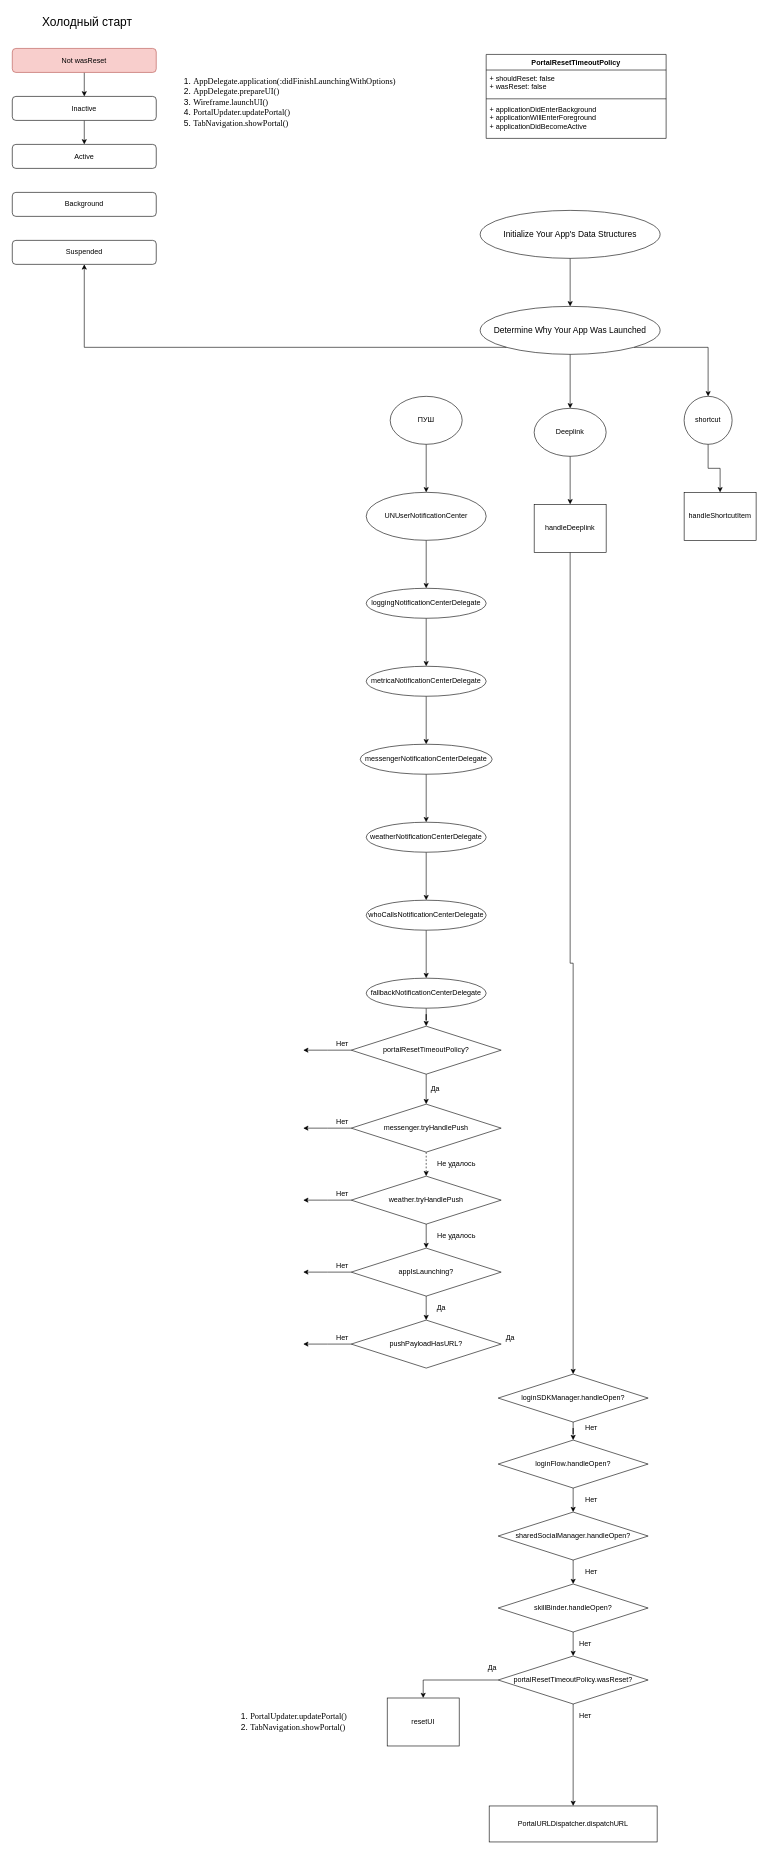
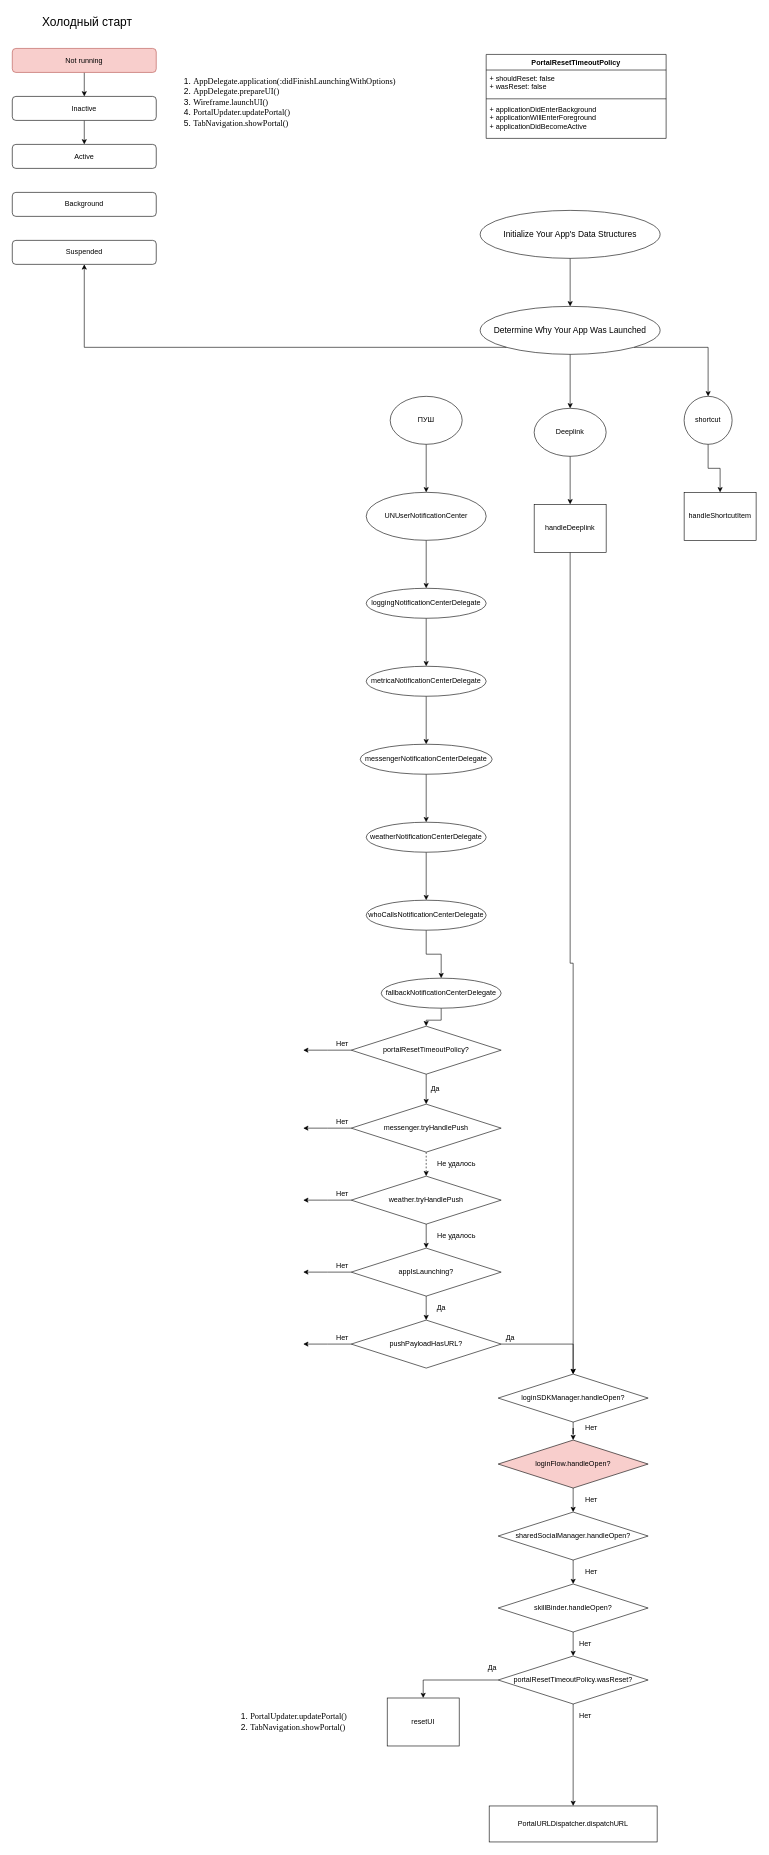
- <mxCell id="3" value="Not wasReset" style="rounded=1;whiteSpace=wrap;html=1;fillColor=#f8cecc;strokeColor=#b85450;" vertex="1" parent="1"><mxGeometry x="20" y="80" width="240" height="40" as="geometry" /></mxCell>
+ <mxCell id="3" value="Not running" style="rounded=1;whiteSpace=wrap;html=1;fillColor=#f8cecc;strokeColor=#b85450;" vertex="1" parent="1"><mxGeometry x="20" y="80" width="240" height="40" as="geometry" /></mxCell>
- <mxCell id="38" value="fallbackNotificationCenterDelegate" style="ellipse;whiteSpace=wrap;html=1;" vertex="1" parent="1"><mxGeometry x="610" y="1630" width="200" height="50" as="geometry" /></mxCell>
+ <mxCell id="38" value="fallbackNotificationCenterDelegate" style="ellipse;whiteSpace=wrap;html=1;" vertex="1" parent="1"><mxGeometry x="635" y="1630" width="200" height="50" as="geometry" /></mxCell>
+ <mxCell id="59" value="" style="edgeStyle=orthogonalEdgeStyle;rounded=0;orthogonalLoop=1;jettySize=auto;html=1;exitX=1;exitY=0.5;exitDx=0;exitDy=0;" edge="1" parent="1" source="60" target="62"><mxGeometry relative="1" as="geometry" /></mxCell>
- <mxCell id="64" value="loginFlow.handleOpen?" style="rhombus;whiteSpace=wrap;html=1;" vertex="1" parent="1"><mxGeometry x="830" y="2400" width="250" height="80" as="geometry" /></mxCell>
+ <mxCell id="64" value="loginFlow.handleOpen?" style="rhombus;whiteSpace=wrap;html=1;fillColor=#f8cecc;" vertex="1" parent="1"><mxGeometry x="830" y="2400" width="250" height="80" as="geometry" /></mxCell>
